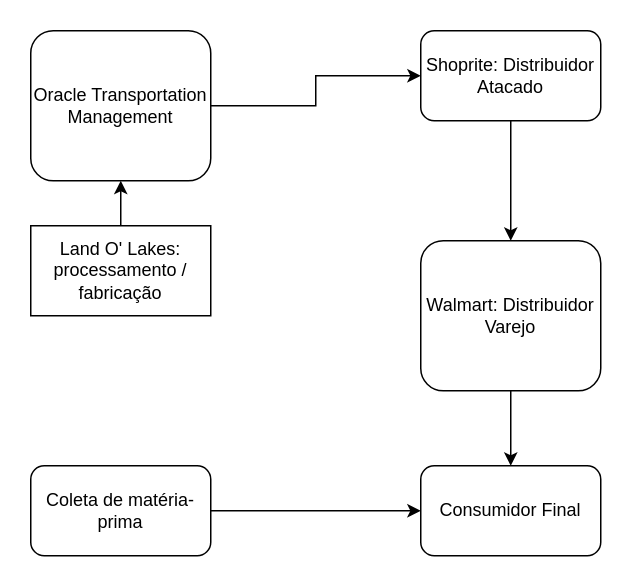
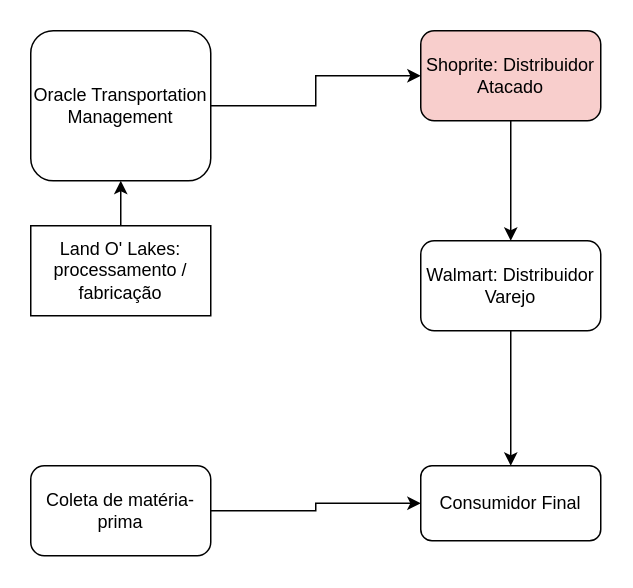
- <mxCell id="5" value="Shoprite: Distribuidor Atacado" style="rounded=1;whiteSpace=wrap;html=1;" vertex="1" parent="1"><mxGeometry x="280" y="20" width="120" height="60" as="geometry" /></mxCell>
+ <mxCell id="5" value="Shoprite: Distribuidor Atacado" style="rounded=1;whiteSpace=wrap;html=1;fillColor=#f8cecc;" vertex="1" parent="1"><mxGeometry x="280" y="20" width="120" height="60" as="geometry" /></mxCell>
- <mxCell id="7" value="Walmart: Distribuidor Varejo" style="rounded=1;whiteSpace=wrap;html=1;" vertex="1" parent="1"><mxGeometry x="280" y="160" width="120" height="100" as="geometry" /></mxCell>
+ <mxCell id="7" value="Walmart: Distribuidor Varejo" style="rounded=1;whiteSpace=wrap;html=1;" vertex="1" parent="1"><mxGeometry x="280" y="160" width="120" height="60" as="geometry" /></mxCell>
- <mxCell id="10" value="Consumidor Final" style="rounded=1;whiteSpace=wrap;html=1;" vertex="1" parent="1"><mxGeometry x="280" y="310" width="120" height="60" as="geometry" /></mxCell>
+ <mxCell id="10" value="Consumidor Final" style="rounded=1;whiteSpace=wrap;html=1;" vertex="1" parent="1"><mxGeometry x="280" y="310" width="120" height="50" as="geometry" /></mxCell>
